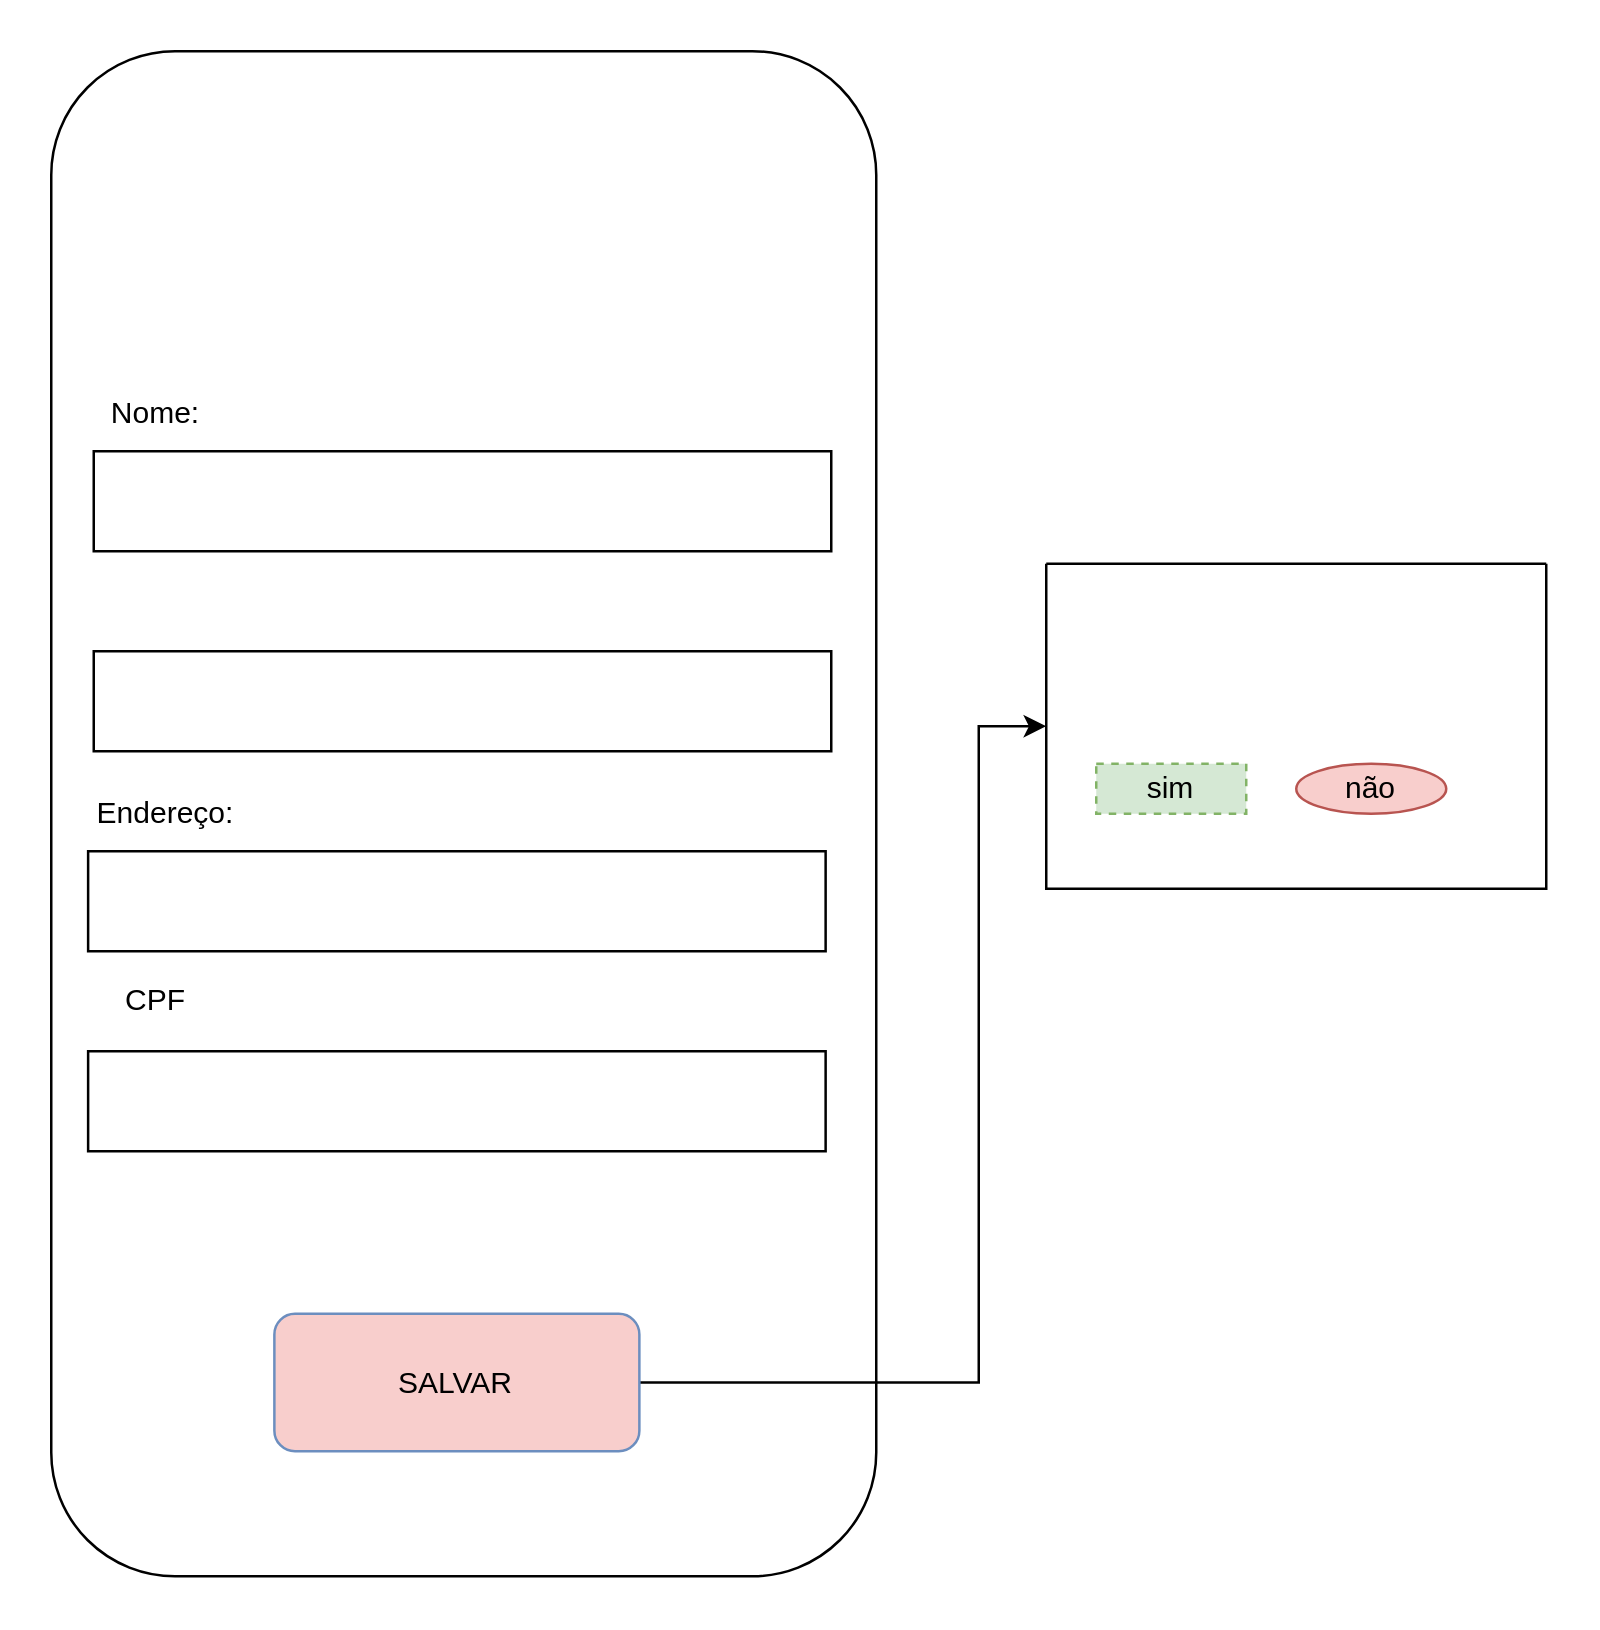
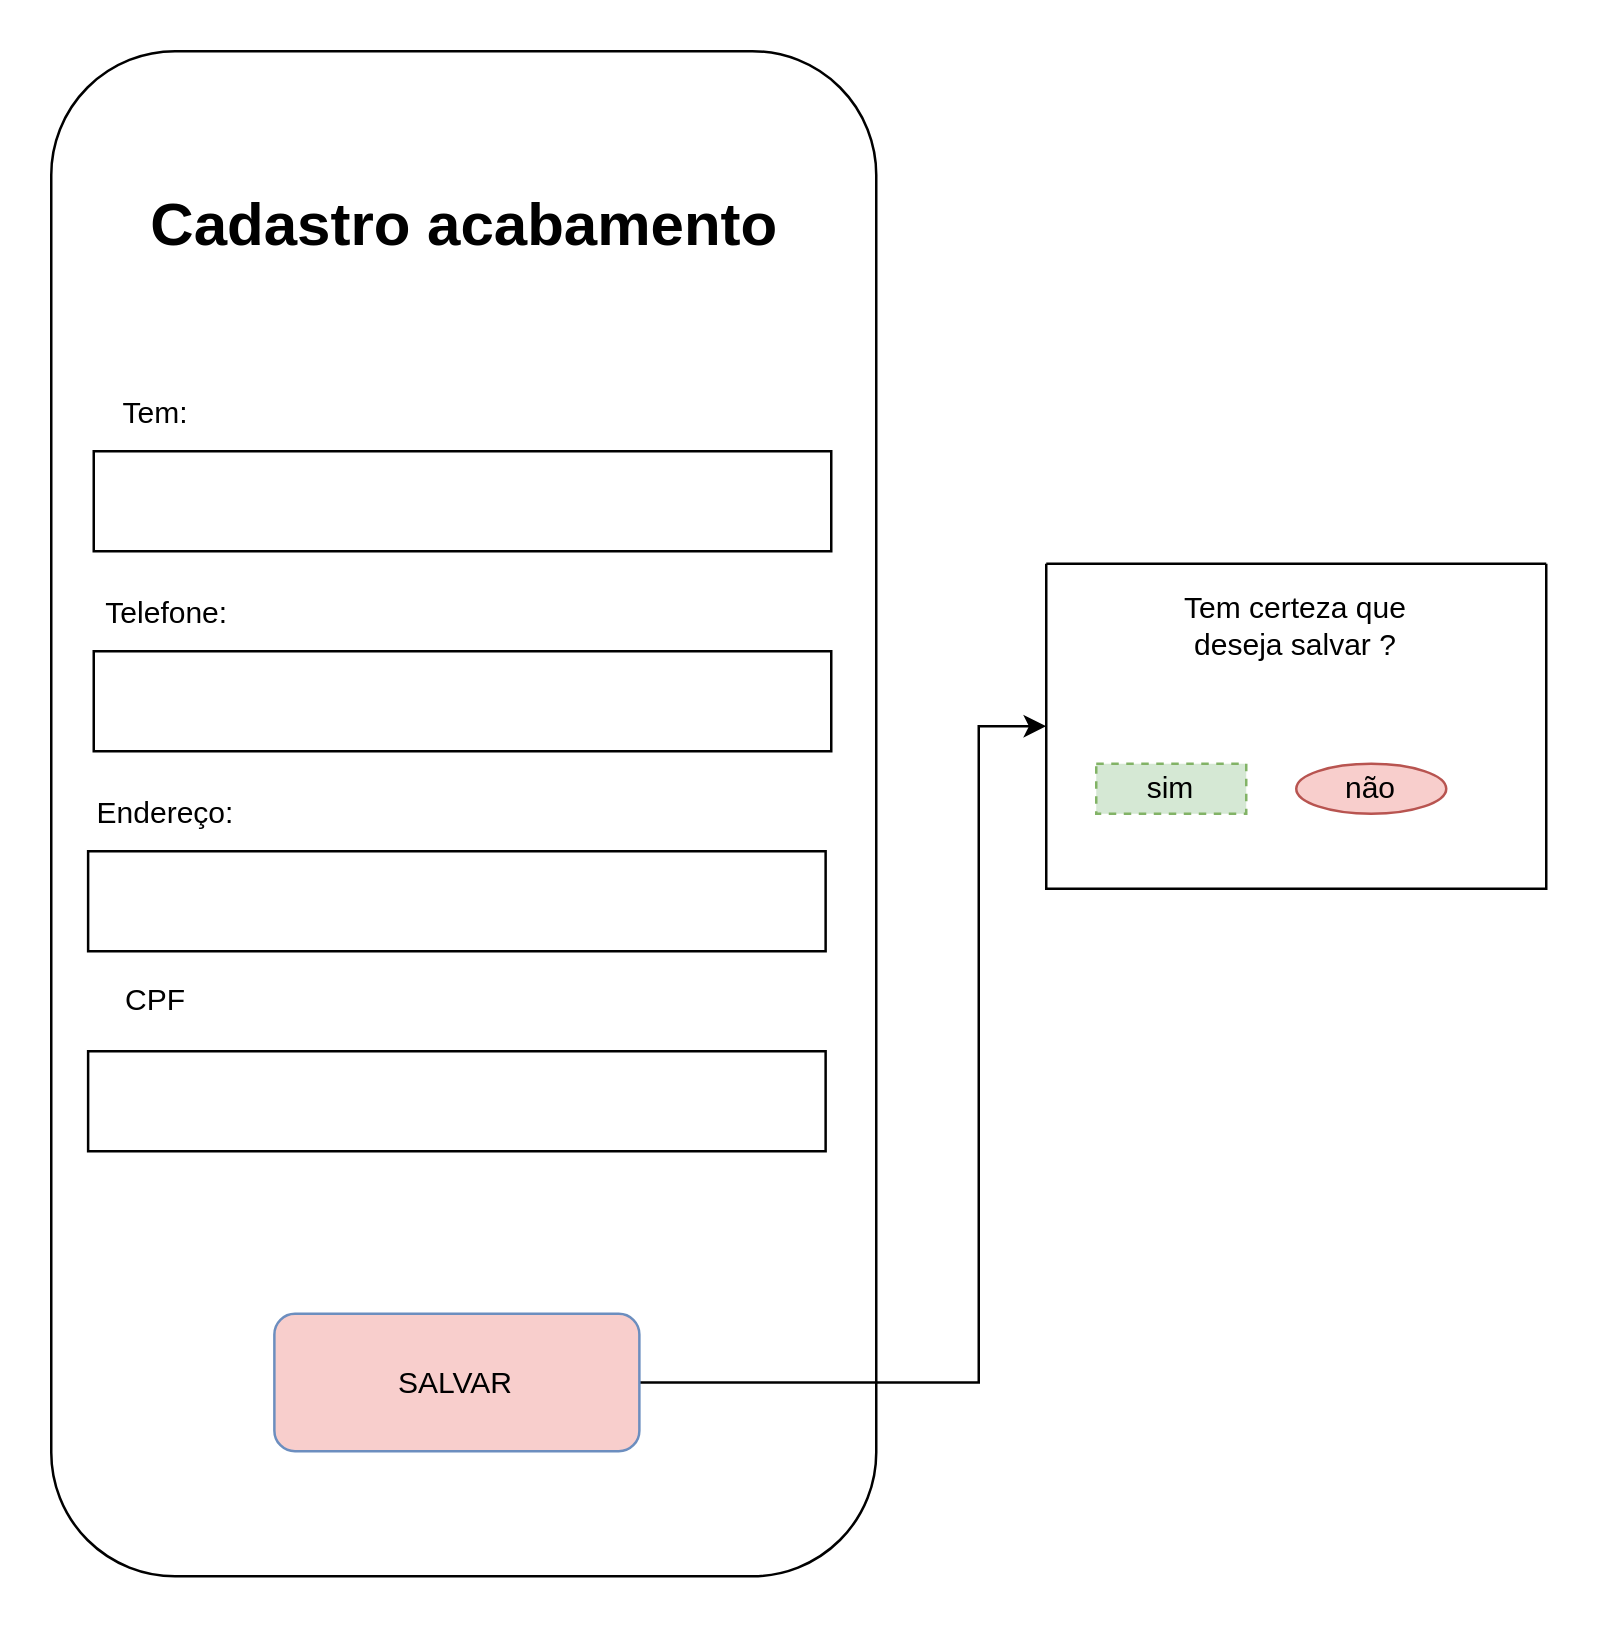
+ <mxCell id="3" value="Cadastro acabamento" style="text;html=1;fontSize=24;fontStyle=1;verticalAlign=middle;align=center;" vertex="1" parent="1"><mxGeometry x="37" y="70" width="296" height="40" as="geometry" /></mxCell>
- <mxCell id="4" value="Nome:" style="text;html=1;strokeColor=none;fillColor=none;align=center;verticalAlign=middle;whiteSpace=wrap;overflow=hidden;" vertex="1" parent="1"><mxGeometry x="37" y="150" width="50" height="30" as="geometry" /></mxCell>
+ <mxCell id="4" value="Tem:" style="text;html=1;strokeColor=none;fillColor=none;align=center;verticalAlign=middle;whiteSpace=wrap;overflow=hidden;" vertex="1" parent="1"><mxGeometry x="37" y="150" width="50" height="30" as="geometry" /></mxCell>
+ <mxCell id="6" value="Telefone:" style="text;html=1;strokeColor=none;fillColor=none;align=center;verticalAlign=middle;whiteSpace=wrap;overflow=hidden;" vertex="1" parent="1"><mxGeometry x="34.75" y="230" width="62.5" height="30" as="geometry" /></mxCell>
+ <mxCell id="15" value="Tem certeza que deseja salvar ?" style="text;html=1;align=center;verticalAlign=middle;whiteSpace=wrap;rounded=0;" vertex="1" parent="14"><mxGeometry x="50" y="10" width="100" height="30" as="geometry" /></mxCell>
